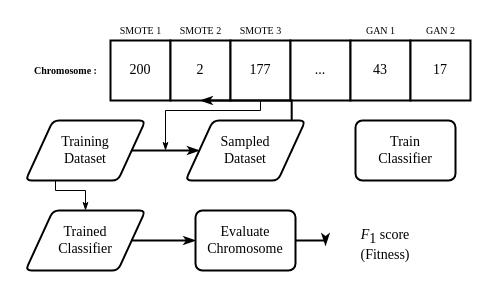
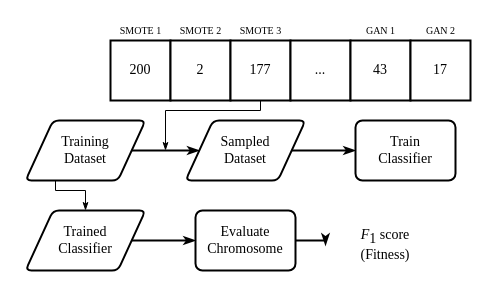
- <mxCell id="25" value="Chromosome :" style="text;html=1;align=center;verticalAlign=middle;resizable=0;points=[];autosize=1;fontSize=10;fontFamily=Times New Roman;fontStyle=1" parent="1" vertex="1"><mxGeometry x="20" y="60" width="90" height="20" as="geometry" /></mxCell>
- <mxCell id="17" style="edgeStyle=orthogonalEdgeStyle;rounded=0;orthogonalLoop=1;jettySize=auto;html=1;exitX=1;exitY=0.5;exitDx=0;exitDy=0;fontSize=10;strokeWidth=2;endArrow=classicThin;endFill=1;" parent="1" source="18" target="3" edge="1"><mxGeometry relative="1" as="geometry" /></mxCell>
+ <mxCell id="17" style="edgeStyle=orthogonalEdgeStyle;rounded=0;orthogonalLoop=1;jettySize=auto;html=1;exitX=1;exitY=0.5;exitDx=0;exitDy=0;entryX=0;entryY=0.5;entryDx=0;entryDy=0;fontSize=10;strokeWidth=2;endArrow=classicThin;endFill=1;" parent="1" source="18" target="19" edge="1"><mxGeometry relative="1" as="geometry" /></mxCell>
